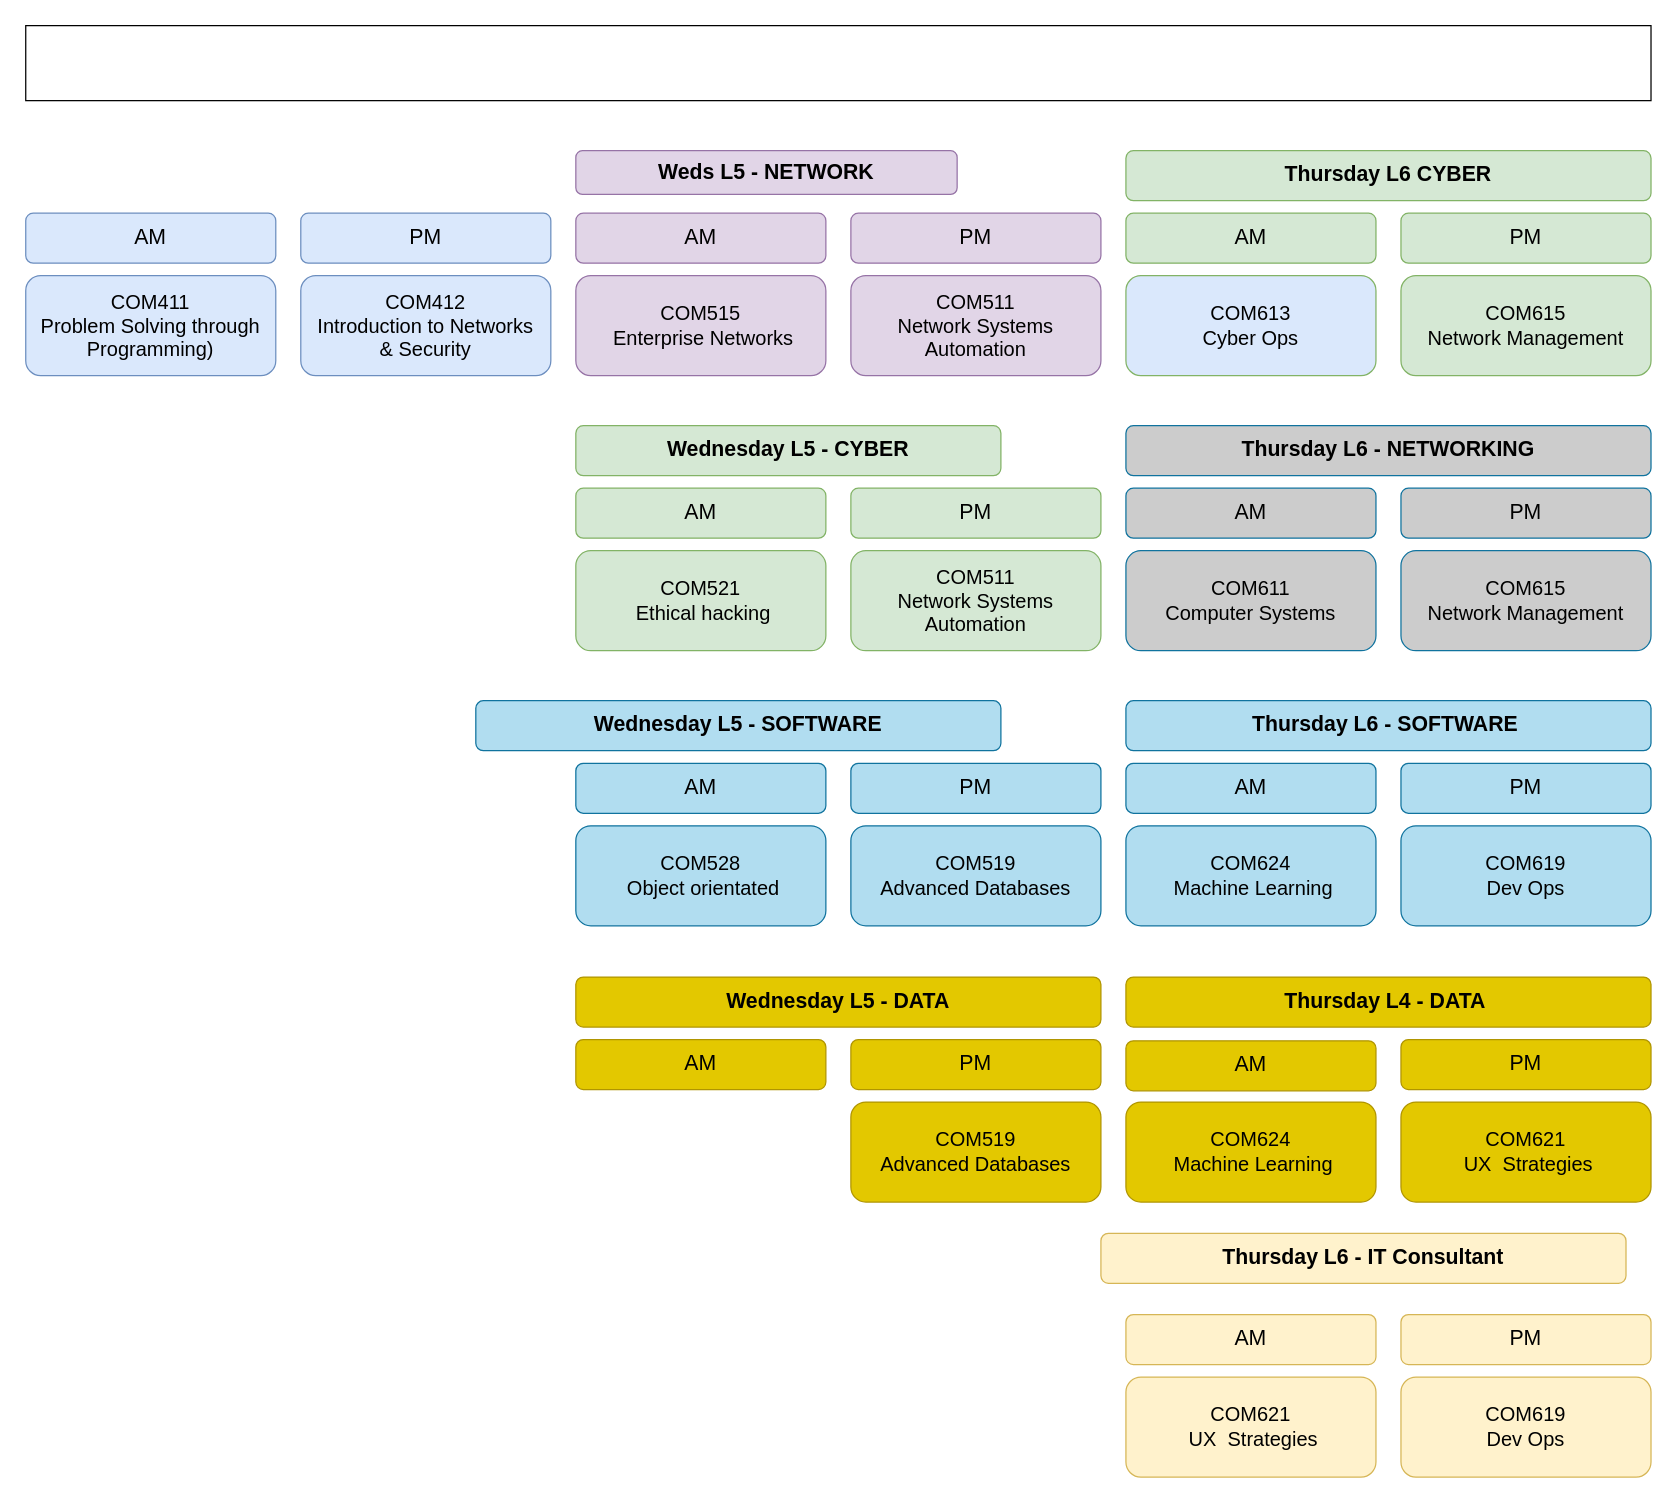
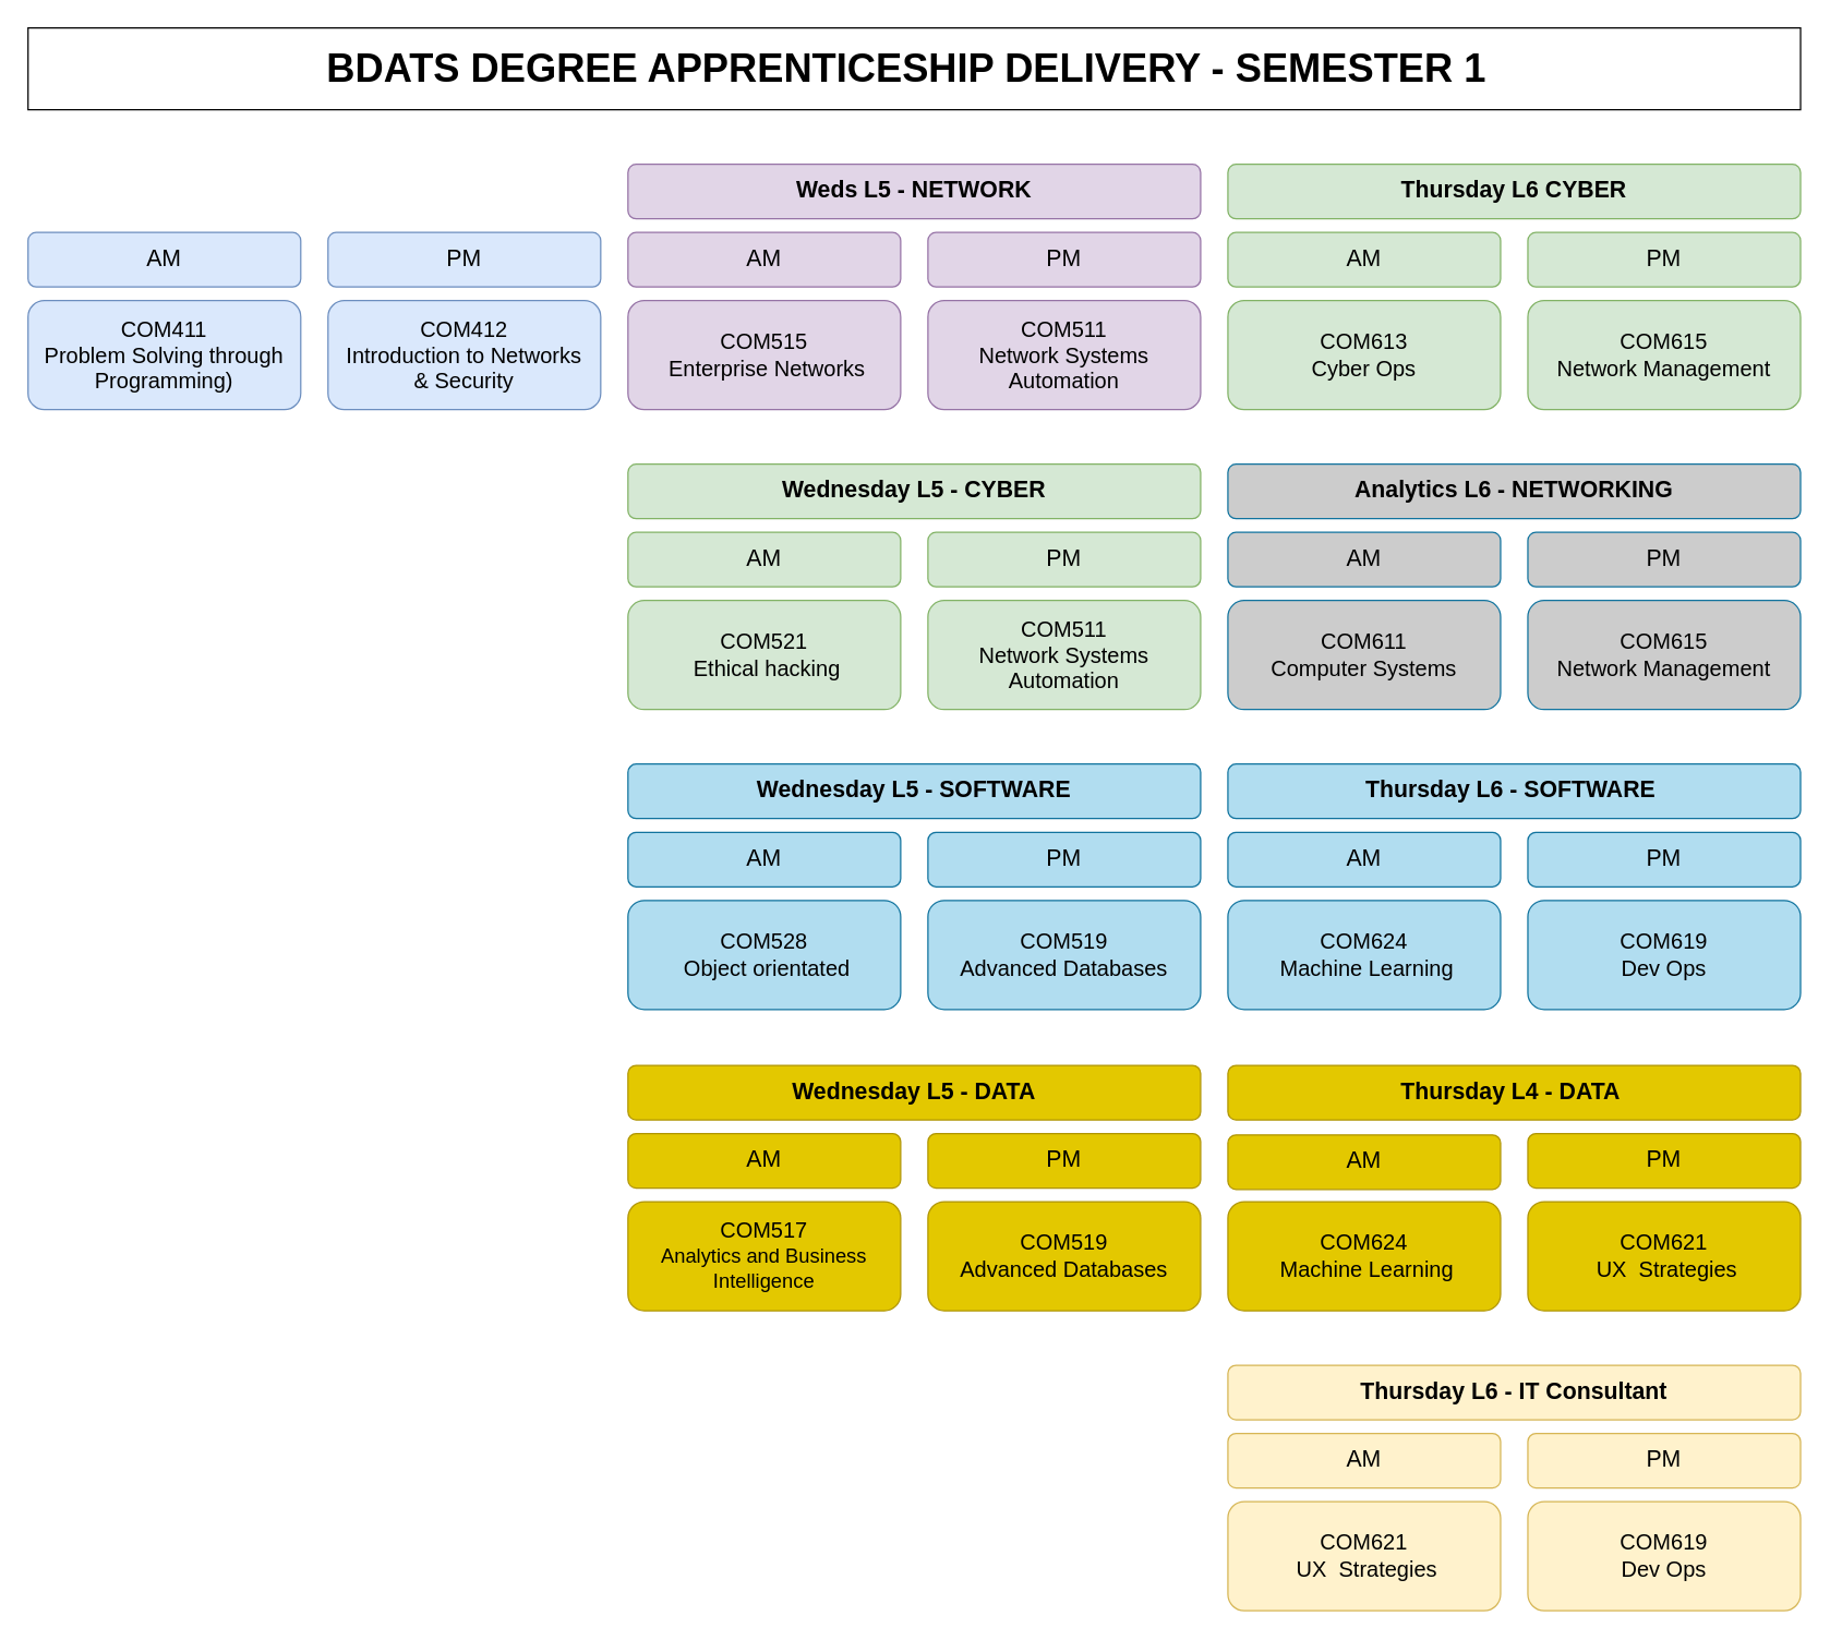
+ <mxCell id="52" value="BDATS DEGREE APPRENTICESHIP DELIVERY - SEMESTER 1" style="text;html=1;align=center;verticalAlign=middle;resizable=0;points=[];autosize=1;strokeColor=none;fillColor=none;fontSize=29;fontStyle=1" parent="1" vertex="1"><mxGeometry x="229" y="25" width="870" height="50" as="geometry" /></mxCell>
- <mxCell id="6" value="&lt;font style=&quot;font-size: 17px;&quot;&gt;&lt;b&gt;Weds L5 - NETWORK&lt;/b&gt;&lt;/font&gt;" style="rounded=1;whiteSpace=wrap;html=1;fillColor=#e1d5e7;strokeColor=#9673a6;" parent="1" vertex="1"><mxGeometry x="460" y="120" width="305" height="35" as="geometry" /></mxCell>
+ <mxCell id="6" value="&lt;font style=&quot;font-size: 17px;&quot;&gt;&lt;b&gt;Weds L5 - NETWORK&lt;/b&gt;&lt;/font&gt;" style="rounded=1;whiteSpace=wrap;html=1;fillColor=#e1d5e7;strokeColor=#9673a6;" parent="1" vertex="1"><mxGeometry x="460" y="120" width="420" height="40" as="geometry" /></mxCell>
- <mxCell id="27" value="&lt;font&gt;&lt;span style=&quot;font-size: 16px&quot;&gt;COM613&lt;br&gt;Cyber Ops&lt;br&gt;&lt;/span&gt;&lt;/font&gt;" style="rounded=1;whiteSpace=wrap;html=1;fillColor=#dae8fc;strokeColor=#82b366;" parent="1" vertex="1"><mxGeometry x="900" y="220" width="200" height="80" as="geometry" /></mxCell>
+ <mxCell id="27" value="&lt;font&gt;&lt;span style=&quot;font-size: 16px&quot;&gt;COM613&lt;br&gt;Cyber Ops&lt;br&gt;&lt;/span&gt;&lt;/font&gt;" style="rounded=1;whiteSpace=wrap;html=1;fillColor=#d5e8d4;strokeColor=#82b366;" parent="1" vertex="1"><mxGeometry x="900" y="220" width="200" height="80" as="geometry" /></mxCell>
- <mxCell id="11" value="&lt;font style=&quot;font-size: 17px;&quot;&gt;&lt;b&gt;Wednesday L5 - CYBER&lt;/b&gt;&lt;/font&gt;" style="rounded=1;whiteSpace=wrap;html=1;fillColor=#d5e8d4;strokeColor=#82b366;" parent="1" vertex="1"><mxGeometry x="460" y="340" width="340" height="40" as="geometry" /></mxCell>
+ <mxCell id="11" value="&lt;font style=&quot;font-size: 17px;&quot;&gt;&lt;b&gt;Wednesday L5 - CYBER&lt;/b&gt;&lt;/font&gt;" style="rounded=1;whiteSpace=wrap;html=1;fillColor=#d5e8d4;strokeColor=#82b366;" parent="1" vertex="1"><mxGeometry x="460" y="340" width="420" height="40" as="geometry" /></mxCell>
- <mxCell id="41" value="&lt;font style=&quot;font-size: 17px;&quot;&gt;&lt;b&gt;Thursday L6 - NETWORKING&lt;/b&gt;&lt;/font&gt;" style="rounded=1;whiteSpace=wrap;html=1;fillColor=#CCCCCC;strokeColor=#10739e;" parent="1" vertex="1"><mxGeometry x="900" y="340" width="420" height="40" as="geometry" /></mxCell>
+ <mxCell id="41" value="&lt;font style=&quot;font-size: 17px;&quot;&gt;&lt;b&gt;Analytics L6 - NETWORKING&lt;/b&gt;&lt;/font&gt;" style="rounded=1;whiteSpace=wrap;html=1;fillColor=#CCCCCC;strokeColor=#10739e;" parent="1" vertex="1"><mxGeometry x="900" y="340" width="420" height="40" as="geometry" /></mxCell>
- <mxCell id="16" value="&lt;font style=&quot;font-size: 17px;&quot;&gt;&lt;b&gt;Wednesday L5 - SOFTWARE&lt;/b&gt;&lt;/font&gt;" style="rounded=1;whiteSpace=wrap;html=1;fillColor=#b1ddf0;strokeColor=#10739e;" parent="1" vertex="1"><mxGeometry x="380" y="560" width="420" height="40" as="geometry" /></mxCell>
+ <mxCell id="16" value="&lt;font style=&quot;font-size: 17px;&quot;&gt;&lt;b&gt;Wednesday L5 - SOFTWARE&lt;/b&gt;&lt;/font&gt;" style="rounded=1;whiteSpace=wrap;html=1;fillColor=#b1ddf0;strokeColor=#10739e;" parent="1" vertex="1"><mxGeometry x="460" y="560" width="420" height="40" as="geometry" /></mxCell>
+ <mxCell id="22" value="&lt;font&gt;&lt;span style=&quot;font-size: 16px&quot;&gt;COM517&lt;br&gt;&lt;/span&gt;&lt;span style=&quot;text-align: start; font-size: 11pt; font-family: Calibri, sans-serif; border: 1pt none windowtext; padding: 0cm;&quot;&gt;Analytics and Business Intelligence&lt;/span&gt;&lt;span style=&quot;font-size: 16px&quot;&gt;&lt;br&gt;&lt;/span&gt;&lt;/font&gt;" style="rounded=1;whiteSpace=wrap;html=1;fillColor=#e3c800;strokeColor=#B09500;fontColor=#000000;" parent="1" vertex="1"><mxGeometry x="460" y="881" width="200" height="80" as="geometry" /></mxCell>
- <mxCell id="46" value="&lt;font style=&quot;font-size: 17px;&quot;&gt;&lt;b&gt;&lt;font style=&quot;font-size: 17px;&quot;&gt;Thursday L6 -&amp;nbsp;&lt;/font&gt;IT Consultant &lt;/b&gt;&lt;/font&gt;" style="rounded=1;whiteSpace=wrap;html=1;fillColor=#fff2cc;strokeColor=#d6b656;" parent="1" vertex="1"><mxGeometry x="880" y="986" width="420" height="40" as="geometry" /></mxCell>
+ <mxCell id="46" value="&lt;font style=&quot;font-size: 17px;&quot;&gt;&lt;b&gt;&lt;font style=&quot;font-size: 17px;&quot;&gt;Thursday L6 -&amp;nbsp;&lt;/font&gt;IT Consultant &lt;/b&gt;&lt;/font&gt;" style="rounded=1;whiteSpace=wrap;html=1;fillColor=#fff2cc;strokeColor=#d6b656;" parent="1" vertex="1"><mxGeometry x="900" y="1001" width="420" height="40" as="geometry" /></mxCell>
